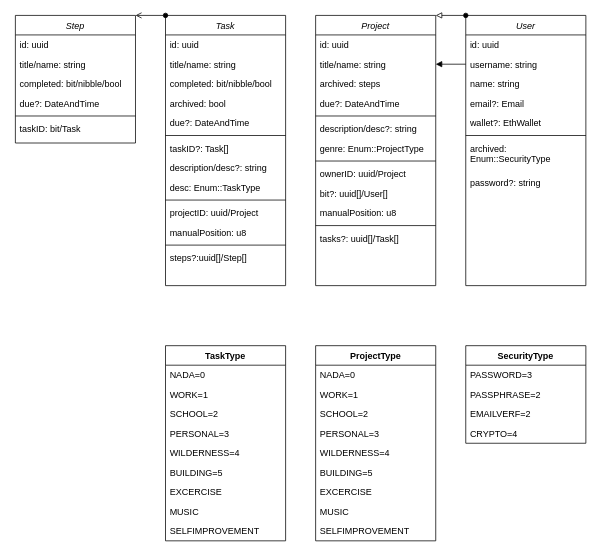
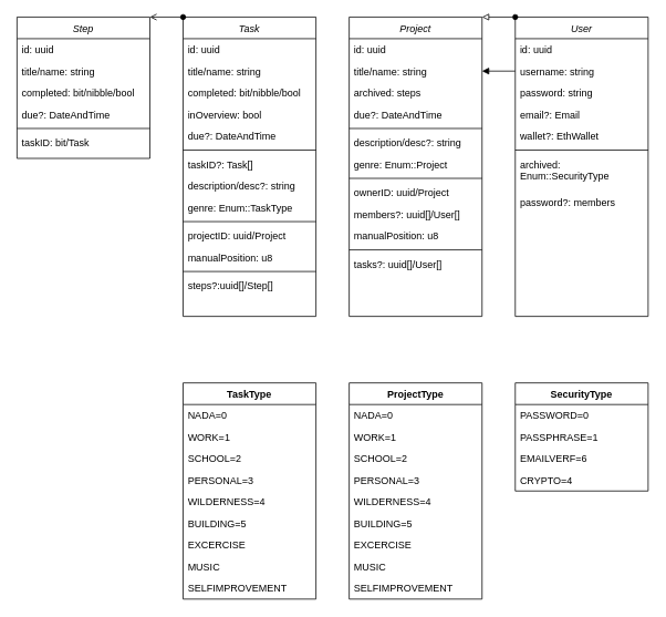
- <mxCell id="41" value="name: string" style="text;align=left;verticalAlign=top;spacingLeft=4;spacingRight=4;overflow=hidden;rotatable=0;points=[[0,0.5],[1,0.5]];portConstraint=eastwest;rounded=0;shadow=0;html=0;" parent="38" vertex="1"><mxGeometry y="78" width="160" height="26" as="geometry" /></mxCell>
+ <mxCell id="41" value="password: string" style="text;align=left;verticalAlign=top;spacingLeft=4;spacingRight=4;overflow=hidden;rotatable=0;points=[[0,0.5],[1,0.5]];portConstraint=eastwest;rounded=0;shadow=0;html=0;" parent="38" vertex="1"><mxGeometry y="78" width="160" height="26" as="geometry" /></mxCell>
- <mxCell id="6" value="archived: bool" style="text;align=left;verticalAlign=top;spacingLeft=4;spacingRight=4;overflow=hidden;rotatable=0;points=[[0,0.5],[1,0.5]];portConstraint=eastwest;rounded=0;shadow=0;html=0;" parent="2" vertex="1"><mxGeometry y="104" width="160" height="26" as="geometry" /></mxCell>
+ <mxCell id="6" value="inOverview: bool" style="text;align=left;verticalAlign=top;spacingLeft=4;spacingRight=4;overflow=hidden;rotatable=0;points=[[0,0.5],[1,0.5]];portConstraint=eastwest;rounded=0;shadow=0;html=0;" parent="2" vertex="1"><mxGeometry y="104" width="160" height="26" as="geometry" /></mxCell>
- <mxCell id="31" value="genre: Enum::ProjectType" style="text;align=left;verticalAlign=top;spacingLeft=4;spacingRight=4;overflow=hidden;rotatable=0;points=[[0,0.5],[1,0.5]];portConstraint=eastwest;rounded=0;shadow=0;html=0;" parent="24" vertex="1"><mxGeometry y="164" width="160" height="26" as="geometry" /></mxCell>
+ <mxCell id="31" value="genre: Enum::Project" style="text;align=left;verticalAlign=top;spacingLeft=4;spacingRight=4;overflow=hidden;rotatable=0;points=[[0,0.5],[1,0.5]];portConstraint=eastwest;rounded=0;shadow=0;html=0;" parent="24" vertex="1"><mxGeometry y="164" width="160" height="26" as="geometry" /></mxCell>
- <mxCell id="46" value="password?: string" style="text;align=left;verticalAlign=top;spacingLeft=4;spacingRight=4;overflow=hidden;rotatable=0;points=[[0,0.5],[1,0.5]];portConstraint=eastwest;rounded=0;shadow=0;html=0;" parent="38" vertex="1"><mxGeometry y="210" width="160" height="26" as="geometry" /></mxCell>
+ <mxCell id="46" value="password?: members" style="text;align=left;verticalAlign=top;spacingLeft=4;spacingRight=4;overflow=hidden;rotatable=0;points=[[0,0.5],[1,0.5]];portConstraint=eastwest;rounded=0;shadow=0;html=0;" parent="38" vertex="1"><mxGeometry y="210" width="160" height="26" as="geometry" /></mxCell>
- <mxCell id="11" value="desc: Enum::TaskType" style="text;align=left;verticalAlign=top;spacingLeft=4;spacingRight=4;overflow=hidden;rotatable=0;points=[[0,0.5],[1,0.5]];portConstraint=eastwest;rounded=0;shadow=0;html=0;" parent="2" vertex="1"><mxGeometry y="216" width="160" height="26" as="geometry" /></mxCell>
+ <mxCell id="11" value="genre: Enum::TaskType" style="text;align=left;verticalAlign=top;spacingLeft=4;spacingRight=4;overflow=hidden;rotatable=0;points=[[0,0.5],[1,0.5]];portConstraint=eastwest;rounded=0;shadow=0;html=0;" parent="2" vertex="1"><mxGeometry y="216" width="160" height="26" as="geometry" /></mxCell>
- <mxCell id="34" value="bit?: uuid[]/User[]" style="text;align=left;verticalAlign=top;spacingLeft=4;spacingRight=4;overflow=hidden;rotatable=0;points=[[0,0.5],[1,0.5]];portConstraint=eastwest;rounded=0;shadow=0;html=0;" parent="24" vertex="1"><mxGeometry y="224" width="160" height="26" as="geometry" /></mxCell>
+ <mxCell id="34" value="members?: uuid[]/User[]" style="text;align=left;verticalAlign=top;spacingLeft=4;spacingRight=4;overflow=hidden;rotatable=0;points=[[0,0.5],[1,0.5]];portConstraint=eastwest;rounded=0;shadow=0;html=0;" parent="24" vertex="1"><mxGeometry y="224" width="160" height="26" as="geometry" /></mxCell>
- <mxCell id="37" value="tasks?: uuid[]/Task[]" style="text;align=left;verticalAlign=top;spacingLeft=4;spacingRight=4;overflow=hidden;rotatable=0;points=[[0,0.5],[1,0.5]];portConstraint=eastwest;rounded=0;shadow=0;html=0;" parent="24" vertex="1"><mxGeometry y="284" width="160" height="26" as="geometry" /></mxCell>
+ <mxCell id="37" value="tasks?: uuid[]/User[]" style="text;align=left;verticalAlign=top;spacingLeft=4;spacingRight=4;overflow=hidden;rotatable=0;points=[[0,0.5],[1,0.5]];portConstraint=eastwest;rounded=0;shadow=0;html=0;" parent="24" vertex="1"><mxGeometry y="284" width="160" height="26" as="geometry" /></mxCell>
- <mxCell id="68" value="PASSWORD=3" style="text;strokeColor=none;fillColor=none;align=left;verticalAlign=top;spacingLeft=4;spacingRight=4;overflow=hidden;rotatable=0;points=[[0,0.5],[1,0.5]];portConstraint=eastwest;" vertex="1" parent="67"><mxGeometry y="26" width="160" height="26" as="geometry" /></mxCell>
+ <mxCell id="68" value="PASSWORD=0" style="text;strokeColor=none;fillColor=none;align=left;verticalAlign=top;spacingLeft=4;spacingRight=4;overflow=hidden;rotatable=0;points=[[0,0.5],[1,0.5]];portConstraint=eastwest;" vertex="1" parent="67"><mxGeometry y="26" width="160" height="26" as="geometry" /></mxCell>
- <mxCell id="69" value="PASSPHRASE=2" style="text;strokeColor=none;fillColor=none;align=left;verticalAlign=top;spacingLeft=4;spacingRight=4;overflow=hidden;rotatable=0;points=[[0,0.5],[1,0.5]];portConstraint=eastwest;" vertex="1" parent="67"><mxGeometry y="52" width="160" height="26" as="geometry" /></mxCell>
+ <mxCell id="69" value="PASSPHRASE=1" style="text;strokeColor=none;fillColor=none;align=left;verticalAlign=top;spacingLeft=4;spacingRight=4;overflow=hidden;rotatable=0;points=[[0,0.5],[1,0.5]];portConstraint=eastwest;" vertex="1" parent="67"><mxGeometry y="52" width="160" height="26" as="geometry" /></mxCell>
- <mxCell id="70" value="EMAILVERF=2" style="text;strokeColor=none;fillColor=none;align=left;verticalAlign=top;spacingLeft=4;spacingRight=4;overflow=hidden;rotatable=0;points=[[0,0.5],[1,0.5]];portConstraint=eastwest;" vertex="1" parent="67"><mxGeometry y="78" width="160" height="26" as="geometry" /></mxCell>
+ <mxCell id="70" value="EMAILVERF=6" style="text;strokeColor=none;fillColor=none;align=left;verticalAlign=top;spacingLeft=4;spacingRight=4;overflow=hidden;rotatable=0;points=[[0,0.5],[1,0.5]];portConstraint=eastwest;" vertex="1" parent="67"><mxGeometry y="78" width="160" height="26" as="geometry" /></mxCell>
